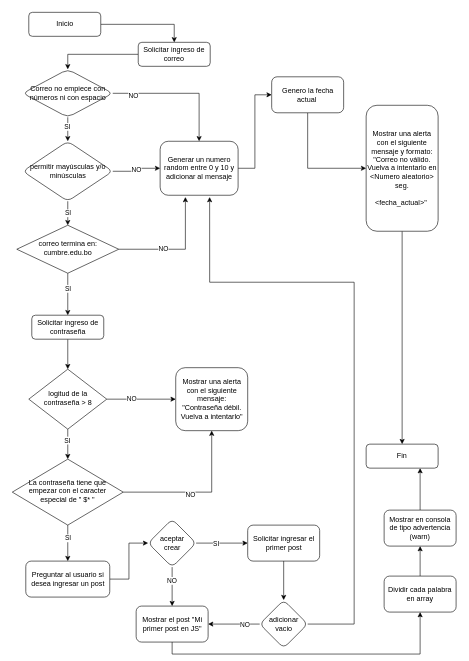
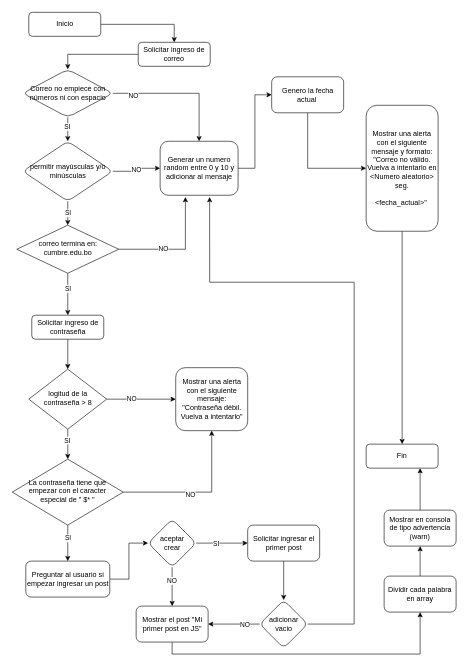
- <mxCell id="25" value="Preguntar al usuario si desea ingresar un post" style="rounded=1;whiteSpace=wrap;html=1;" vertex="1" parent="1"><mxGeometry x="42.5" y="935" width="140" height="60" as="geometry" /></mxCell>
+ <mxCell id="25" value="Preguntar al usuario si empezar ingresar un post" style="rounded=1;whiteSpace=wrap;html=1;" vertex="1" parent="1"><mxGeometry x="42.5" y="935" width="140" height="60" as="geometry" /></mxCell>
